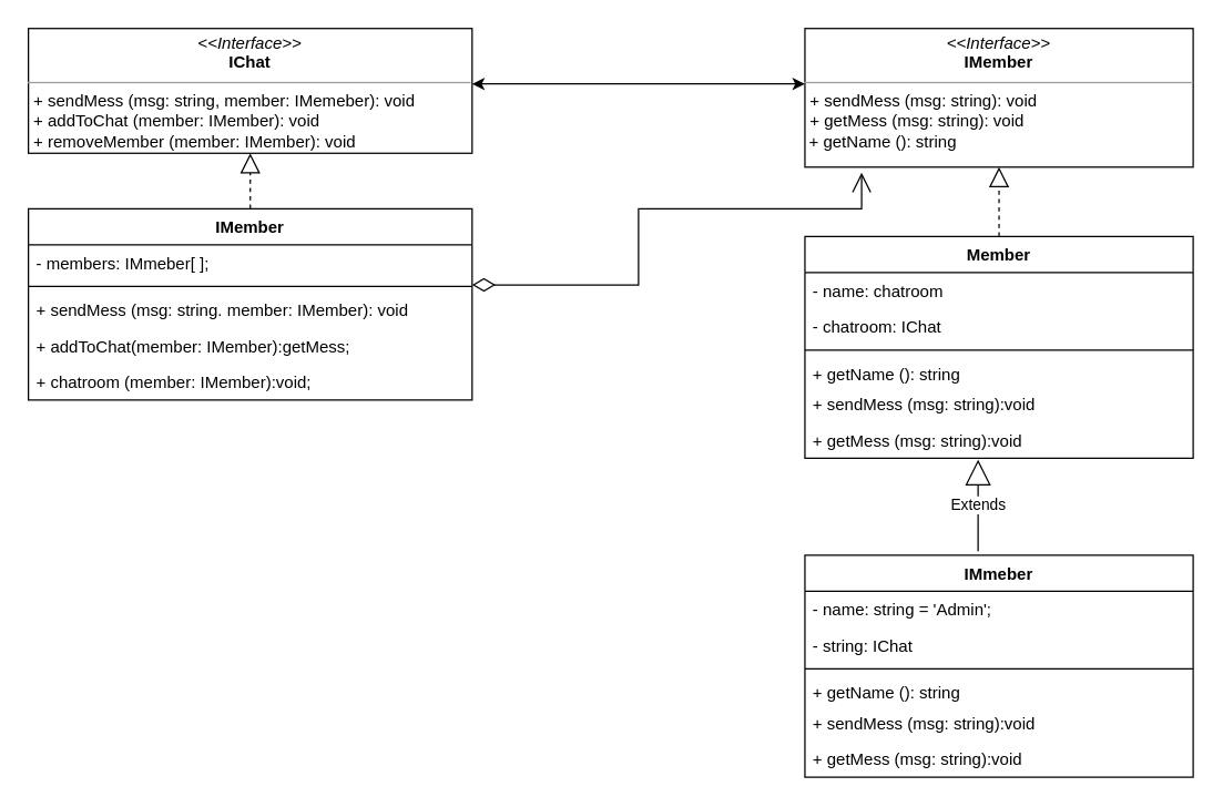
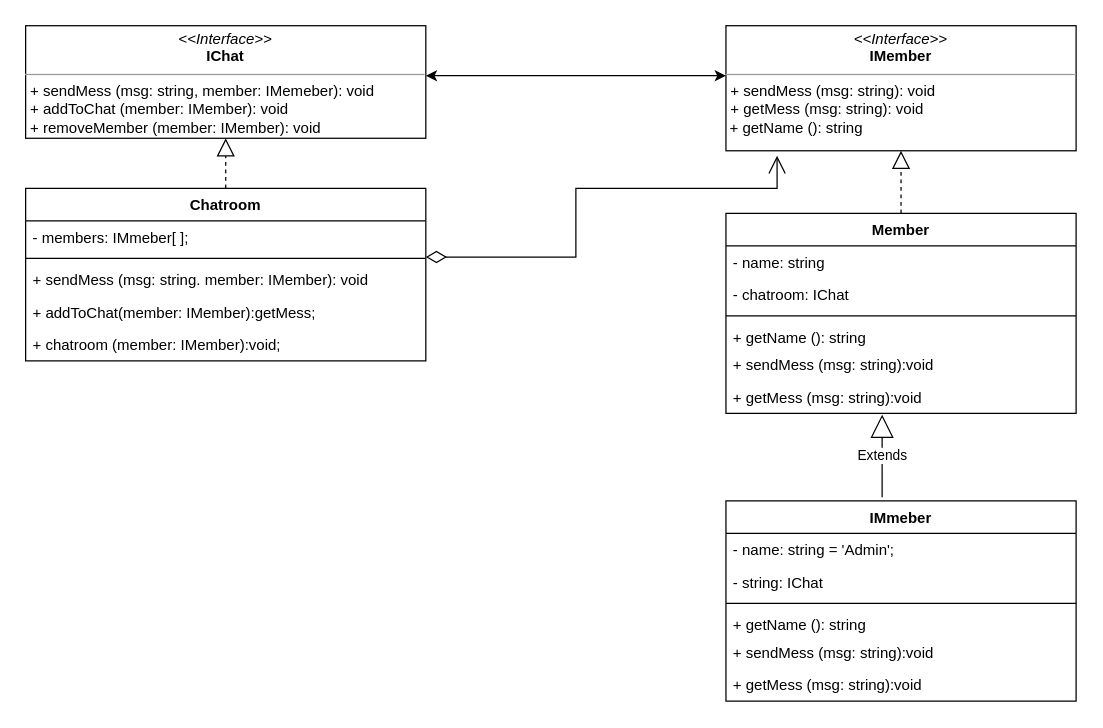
- <mxCell id="11" value="IMember" style="swimlane;fontStyle=1;align=center;verticalAlign=top;childLayout=stackLayout;horizontal=1;startSize=26;horizontalStack=0;resizeParent=1;resizeParentMax=0;resizeLast=0;collapsible=1;marginBottom=0;" parent="1" vertex="1"><mxGeometry x="20" y="150" width="320" height="138" as="geometry" /></mxCell>
+ <mxCell id="11" value="Chatroom" style="swimlane;fontStyle=1;align=center;verticalAlign=top;childLayout=stackLayout;horizontal=1;startSize=26;horizontalStack=0;resizeParent=1;resizeParentMax=0;resizeLast=0;collapsible=1;marginBottom=0;" parent="1" vertex="1"><mxGeometry x="20" y="150" width="320" height="138" as="geometry" /></mxCell>
- <mxCell id="5" value="- name: chatroom" style="text;strokeColor=none;fillColor=none;align=left;verticalAlign=top;spacingLeft=4;spacingRight=4;overflow=hidden;rotatable=0;points=[[0,0.5],[1,0.5]];portConstraint=eastwest;" parent="4" vertex="1"><mxGeometry y="26" width="280" height="26" as="geometry" /></mxCell>
+ <mxCell id="5" value="- name: string" style="text;strokeColor=none;fillColor=none;align=left;verticalAlign=top;spacingLeft=4;spacingRight=4;overflow=hidden;rotatable=0;points=[[0,0.5],[1,0.5]];portConstraint=eastwest;" parent="4" vertex="1"><mxGeometry y="26" width="280" height="26" as="geometry" /></mxCell>
